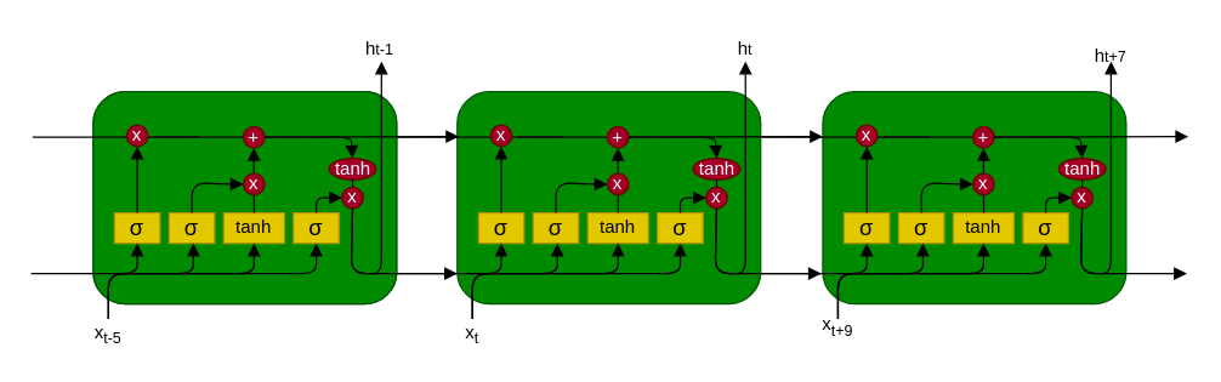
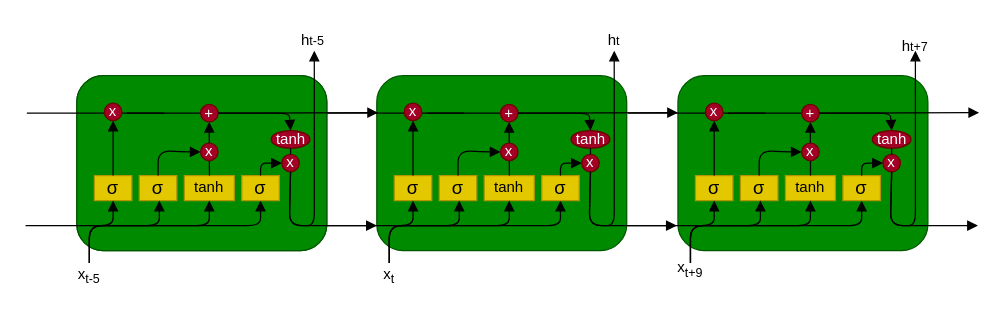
- <mxCell id="42" value="&lt;font color=&quot;#000000&quot;&gt;&lt;sub style=&quot;&quot;&gt;&lt;span style=&quot;font-size: 12px;&quot;&gt;h&lt;/span&gt;t-1&lt;/sub&gt;&lt;/font&gt;" style="text;html=1;strokeColor=none;fillColor=none;align=center;verticalAlign=middle;whiteSpace=wrap;rounded=0;" vertex="1" parent="1"><mxGeometry x="235" y="20" width="30" height="20" as="geometry" /></mxCell>
+ <mxCell id="42" value="&lt;font color=&quot;#000000&quot;&gt;&lt;sub style=&quot;&quot;&gt;&lt;span style=&quot;font-size: 12px;&quot;&gt;h&lt;/span&gt;t-5&lt;/sub&gt;&lt;/font&gt;" style="text;html=1;strokeColor=none;fillColor=none;align=center;verticalAlign=middle;whiteSpace=wrap;rounded=0;" vertex="1" parent="1"><mxGeometry x="235" y="20" width="30" height="20" as="geometry" /></mxCell>
